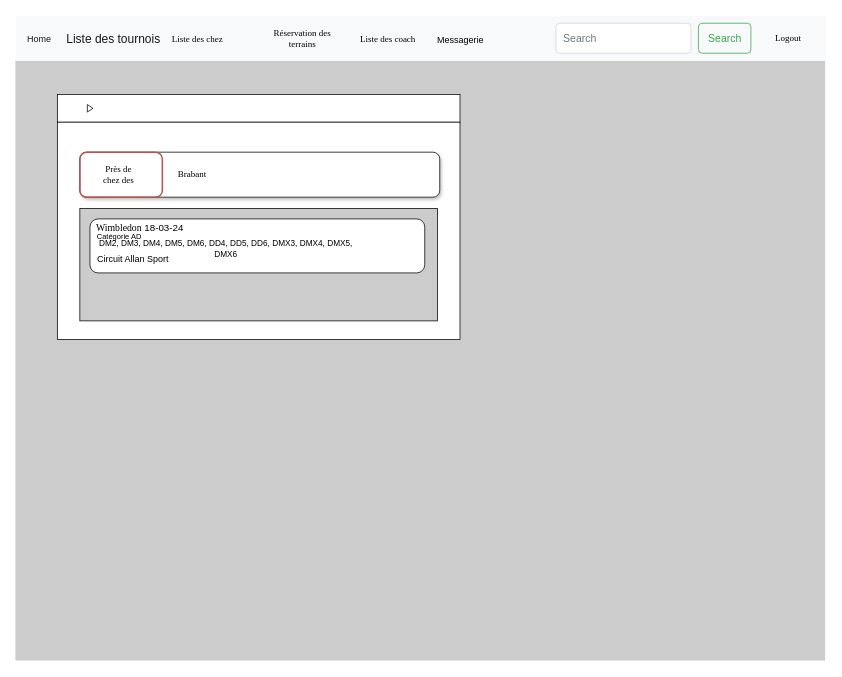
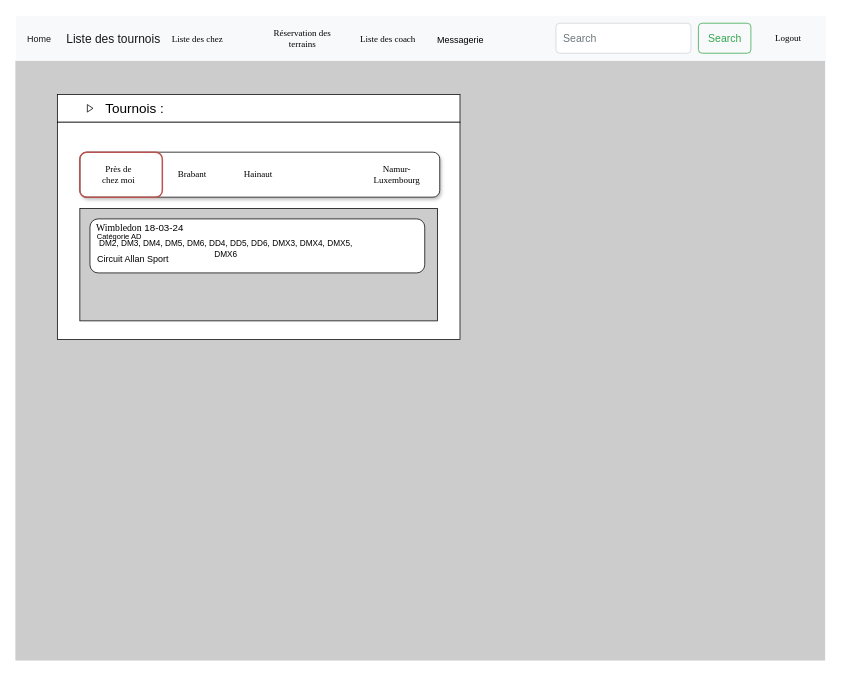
+ <mxCell id="19" value="&lt;font style=&quot;font-size: 18px;&quot;&gt;Tournois :&lt;/font&gt;" style="text;strokeColor=none;align=center;fillColor=none;html=1;verticalAlign=middle;whiteSpace=wrap;rounded=0;" vertex="1" parent="18"><mxGeometry x="20" width="87" height="30" as="geometry" /></mxCell>
- <mxCell id="32" value="&lt;font face=&quot;Verdana&quot;&gt;Près de chez des&lt;/font&gt;" style="text;strokeColor=none;align=center;fillColor=none;html=1;verticalAlign=middle;whiteSpace=wrap;rounded=0;" vertex="1" parent="28"><mxGeometry width="60" height="30" as="geometry" /></mxCell>
+ <mxCell id="32" value="&lt;font face=&quot;Verdana&quot;&gt;Près de chez moi&lt;/font&gt;" style="text;strokeColor=none;align=center;fillColor=none;html=1;verticalAlign=middle;whiteSpace=wrap;rounded=0;" vertex="1" parent="28"><mxGeometry width="60" height="30" as="geometry" /></mxCell>
+ <mxCell id="30" value="&lt;font face=&quot;Verdana&quot;&gt;Hainaut&lt;/font&gt;" style="text;strokeColor=none;align=center;fillColor=none;html=1;verticalAlign=middle;whiteSpace=wrap;rounded=0;" vertex="1" parent="28"><mxGeometry x="186" width="60" height="30" as="geometry" /></mxCell>
+ <mxCell id="31" value="&lt;font face=&quot;Verdana&quot;&gt;Namur-Luxembourg&lt;/font&gt;" style="text;strokeColor=none;align=center;fillColor=none;html=1;verticalAlign=middle;whiteSpace=wrap;rounded=0;" vertex="1" parent="28"><mxGeometry x="356" width="90" height="30" as="geometry" /></mxCell>
